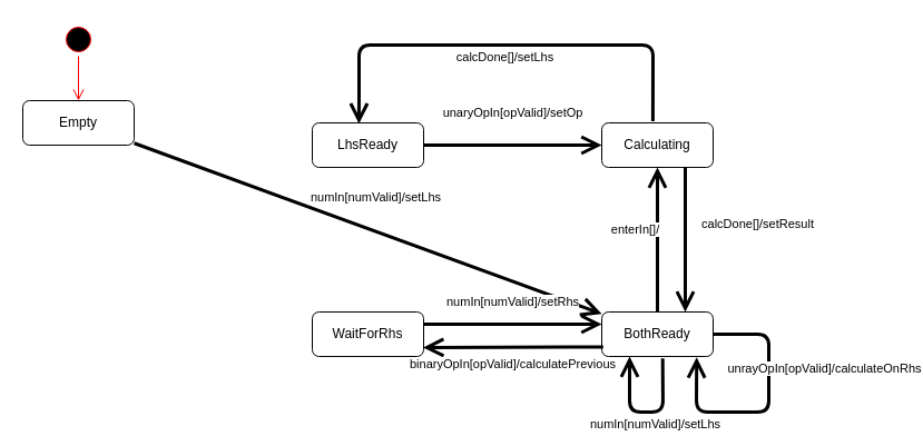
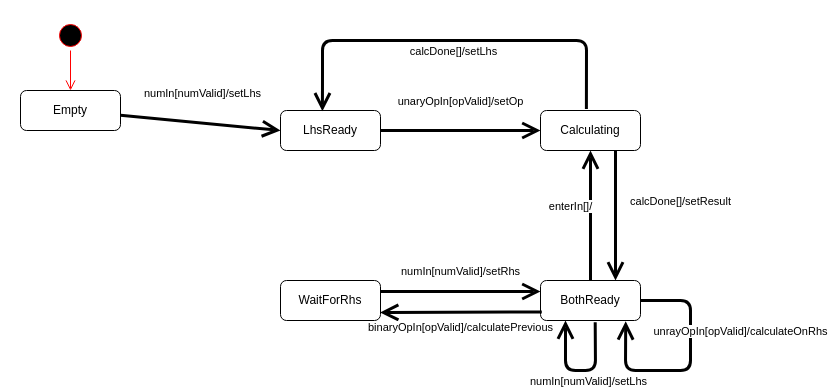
- <mxCell id="2" value="numIn[numValid]/setLhs" style="edgeStyle=none;html=1;endArrow=open;endSize=12;strokeWidth=3;verticalAlign=bottom;" parent="1" source="3" target="11" edge="1"><mxGeometry y="20" width="160" relative="1" as="geometry"><mxPoint x="120" y="130" as="sourcePoint" /><mxPoint x="280" y="130" as="targetPoint" /><mxPoint as="offset" /></mxGeometry></mxCell>
+ <mxCell id="2" value="numIn[numValid]/setLhs" style="edgeStyle=none;html=1;endArrow=open;endSize=12;strokeWidth=3;verticalAlign=bottom;entryX=0;entryY=0.5;entryDx=0;entryDy=0;" parent="1" source="3" target="6" edge="1"><mxGeometry y="20" width="160" relative="1" as="geometry"><mxPoint x="120" y="130" as="sourcePoint" /><mxPoint x="280" y="130" as="targetPoint" /><mxPoint as="offset" /></mxGeometry></mxCell>
